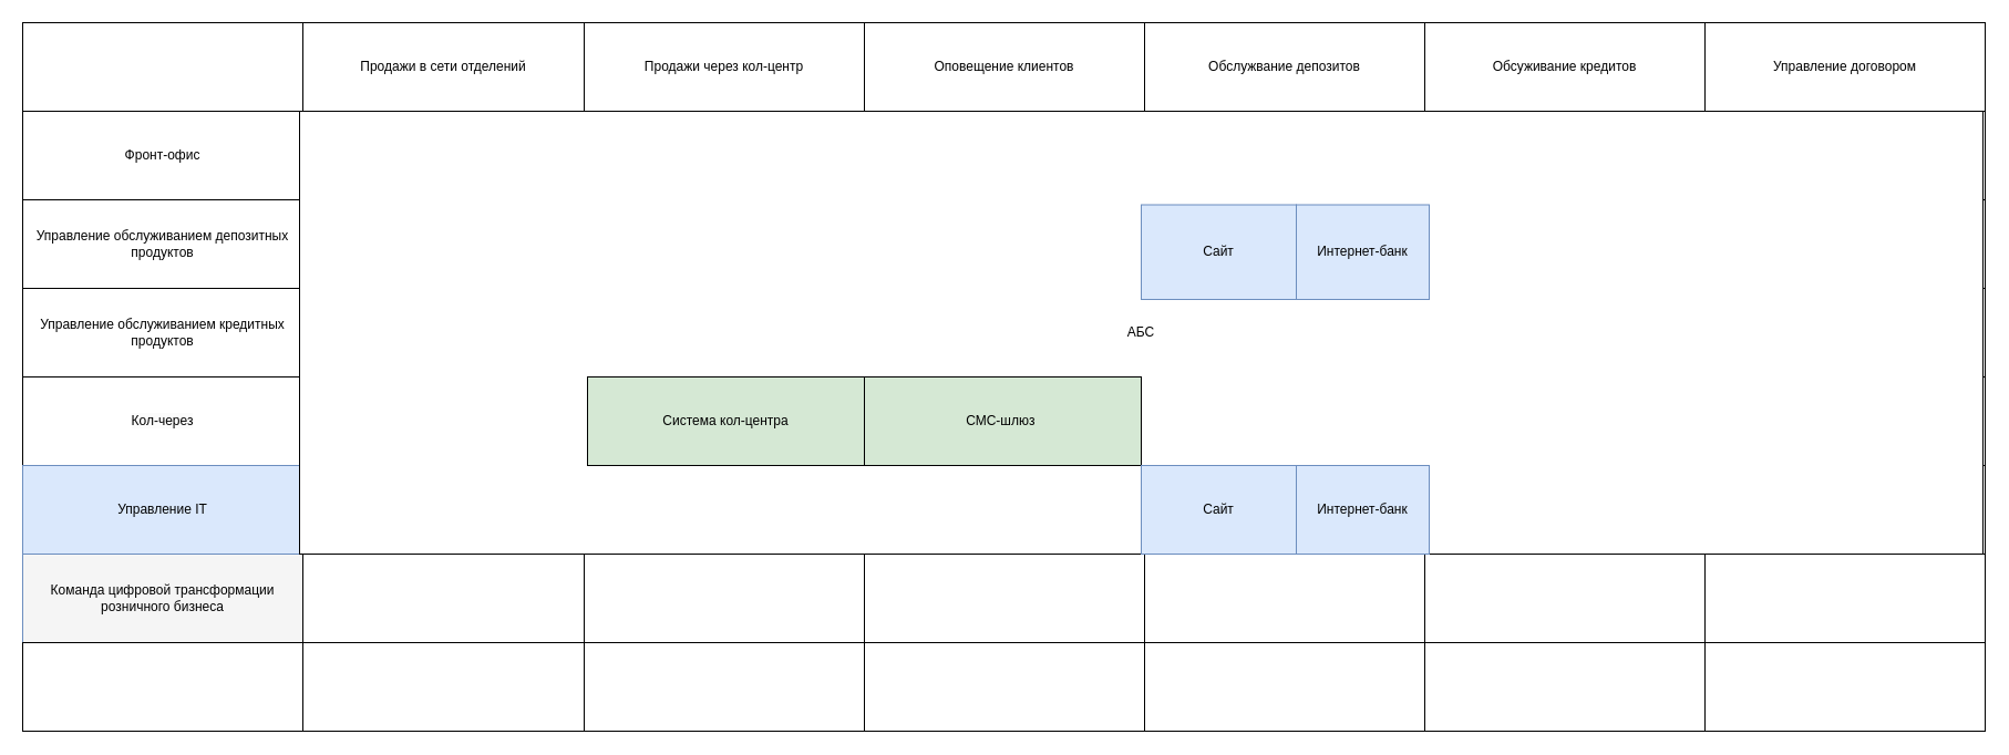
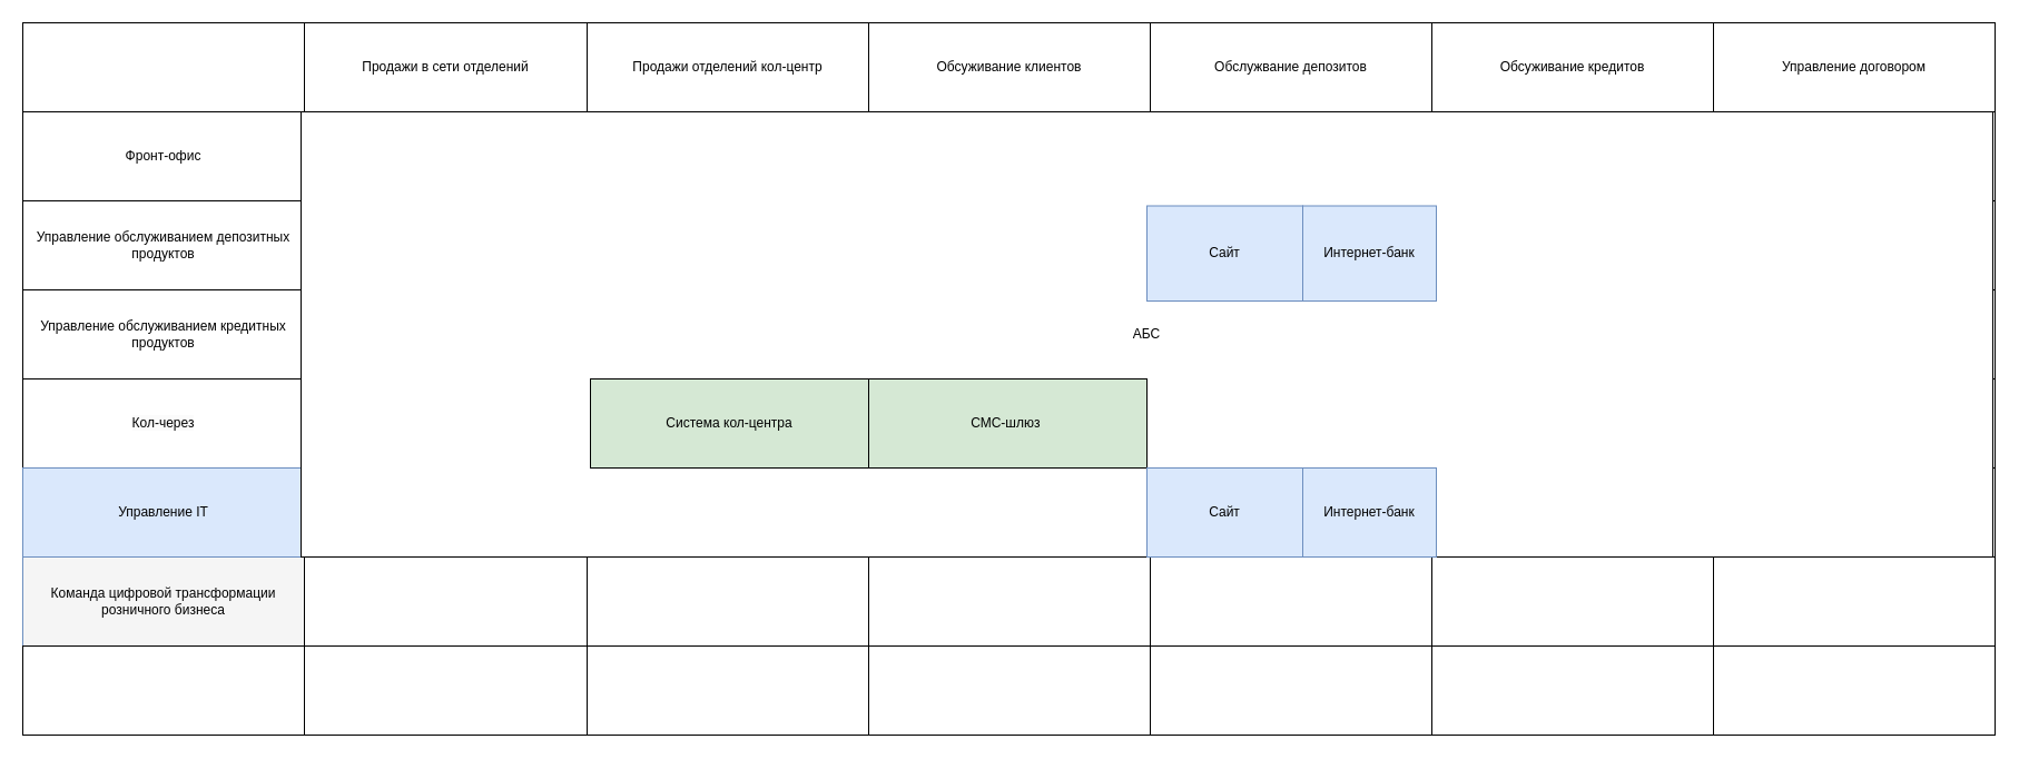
- <mxCell id="6" value="Продажи через кол-центр" style="connectable=0;recursiveResize=0;strokeColor=inherit;fillColor=none;align=center;whiteSpace=wrap;html=1;rounded=0;shadow=0;" parent="3" vertex="1"><mxGeometry x="507" width="253" height="80" as="geometry"><mxRectangle width="253" height="80" as="alternateBounds" /></mxGeometry></mxCell>
+ <mxCell id="6" value="Продажи отделений кол-центр" style="connectable=0;recursiveResize=0;strokeColor=inherit;fillColor=none;align=center;whiteSpace=wrap;html=1;rounded=0;shadow=0;" parent="3" vertex="1"><mxGeometry x="507" width="253" height="80" as="geometry"><mxRectangle width="253" height="80" as="alternateBounds" /></mxGeometry></mxCell>
- <mxCell id="7" value="Оповещение клиентов" style="connectable=0;recursiveResize=0;strokeColor=inherit;fillColor=none;align=center;whiteSpace=wrap;html=1;rounded=0;shadow=0;" parent="3" vertex="1"><mxGeometry x="760" width="253" height="80" as="geometry"><mxRectangle width="253" height="80" as="alternateBounds" /></mxGeometry></mxCell>
+ <mxCell id="7" value="Обсуживание клиентов" style="connectable=0;recursiveResize=0;strokeColor=inherit;fillColor=none;align=center;whiteSpace=wrap;html=1;rounded=0;shadow=0;" parent="3" vertex="1"><mxGeometry x="760" width="253" height="80" as="geometry"><mxRectangle width="253" height="80" as="alternateBounds" /></mxGeometry></mxCell>
